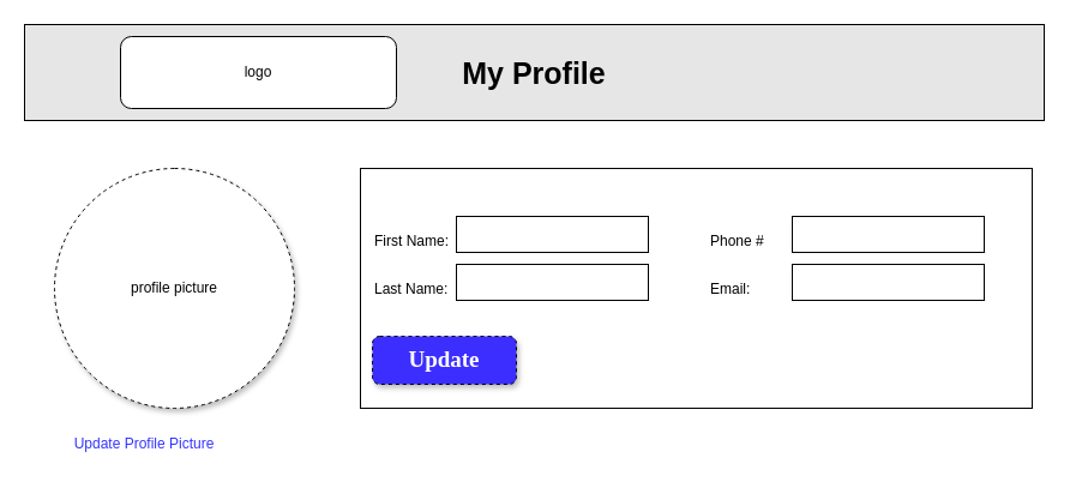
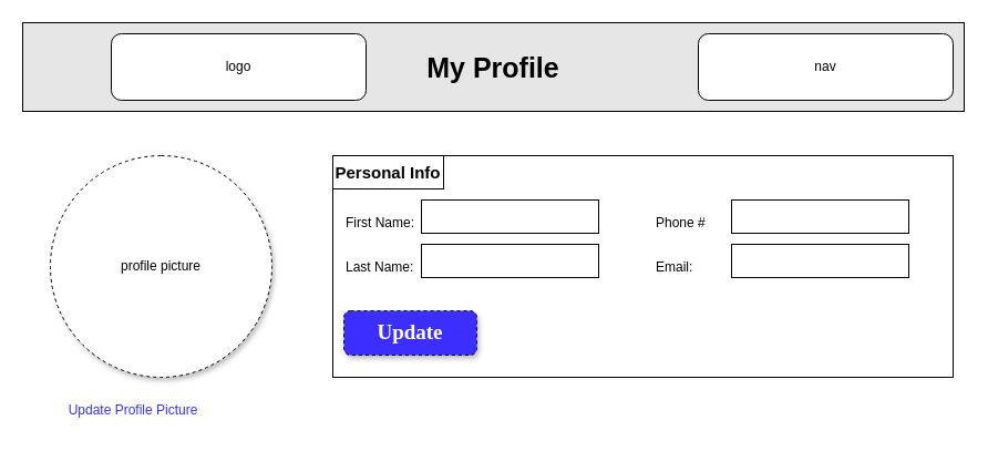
+ <mxCell id="4" value="nav" style="rounded=1;whiteSpace=wrap;html=1;" vertex="1" parent="1"><mxGeometry x="630" y="30" width="230" height="60" as="geometry" /></mxCell>
+ <mxCell id="7" value="&lt;b&gt;&lt;font style=&quot;font-size: 15px;&quot;&gt;Personal Info&lt;/font&gt;&lt;/b&gt;" style="text;html=1;strokeColor=default;fillColor=none;align=center;verticalAlign=middle;whiteSpace=wrap;rounded=0;" vertex="1" parent="1"><mxGeometry x="300" y="140" width="100" height="30" as="geometry" /></mxCell>
